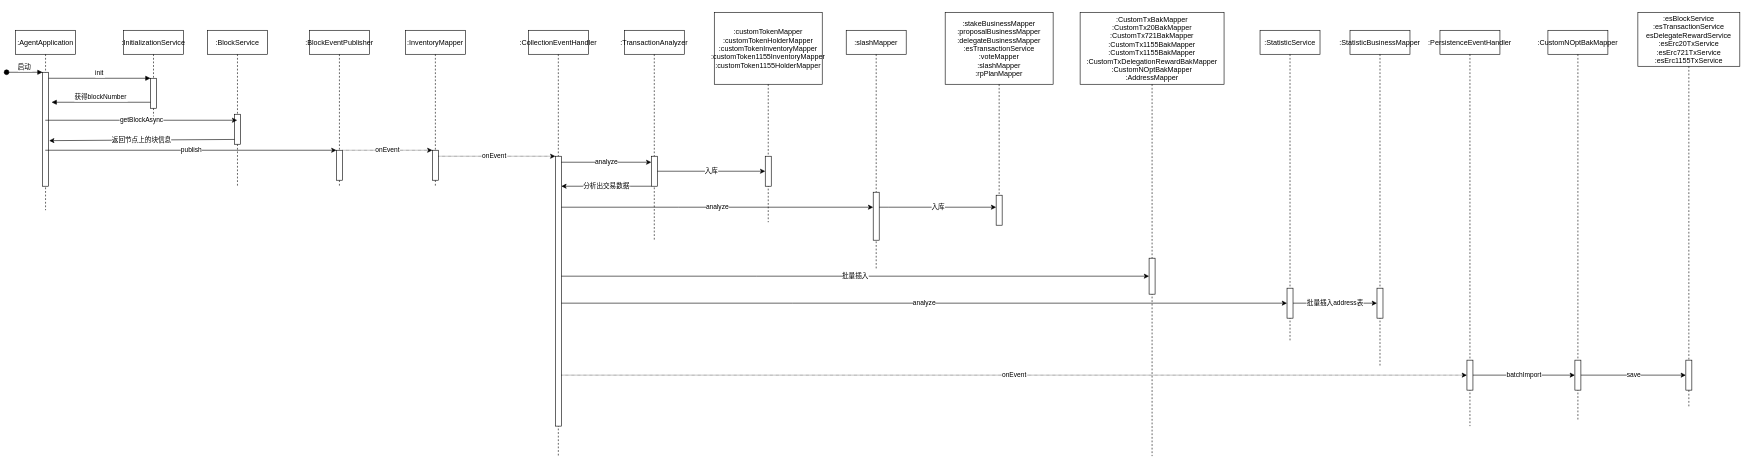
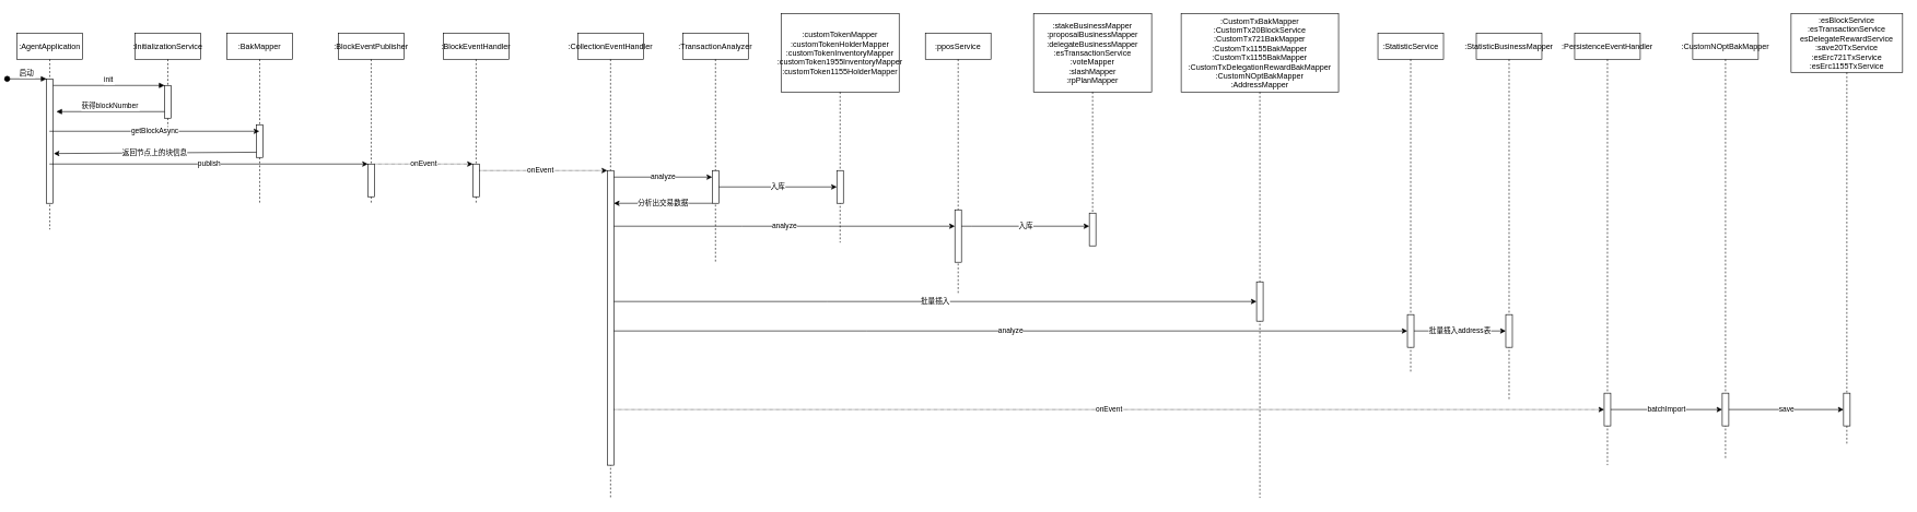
- <mxCell id="26" value=":CustomTxBakMapper&#10;:CustomTx20BakMapper&#10;:CustomTx721BakMapper&#10;:CustomTx1155BakMapper&#10;:CustomTx1155BakMapper&#10;:CustomTxDelegationRewardBakMapper&#10;:CustomNOptBakMapper&#10;:AddressMapper" style="shape=umlLifeline;perimeter=lifelinePerimeter;container=1;collapsible=0;recursiveResize=0;rounded=0;shadow=0;strokeWidth=1;size=120;" parent="1" vertex="1"><mxGeometry x="1795" y="20" width="240" height="740" as="geometry" /></mxCell>
+ <mxCell id="26" value=":CustomTxBakMapper&#10;:CustomTx20BlockService&#10;:CustomTx721BakMapper&#10;:CustomTx1155BakMapper&#10;:CustomTx1155BakMapper&#10;:CustomTxDelegationRewardBakMapper&#10;:CustomNOptBakMapper&#10;:AddressMapper" style="shape=umlLifeline;perimeter=lifelinePerimeter;container=1;collapsible=0;recursiveResize=0;rounded=0;shadow=0;strokeWidth=1;size=120;" parent="1" vertex="1"><mxGeometry x="1795" y="20" width="240" height="740" as="geometry" /></mxCell>
- <mxCell id="41" value=":esBlockService&#10;:esTransactionService&#10;esDelegateRewardService&#10;:esErc20TxService&#10;:esErc721TxService&#10;:esErc1155TxService" style="shape=umlLifeline;perimeter=lifelinePerimeter;container=1;collapsible=0;recursiveResize=0;rounded=0;shadow=0;strokeWidth=1;size=90;" parent="1" vertex="1"><mxGeometry x="2725" y="20" width="170" height="660" as="geometry" /></mxCell>
+ <mxCell id="41" value=":esBlockService&#10;:esTransactionService&#10;esDelegateRewardService&#10;:save20TxService&#10;:esErc721TxService&#10;:esErc1155TxService" style="shape=umlLifeline;perimeter=lifelinePerimeter;container=1;collapsible=0;recursiveResize=0;rounded=0;shadow=0;strokeWidth=1;size=90;" parent="1" vertex="1"><mxGeometry x="2725" y="20" width="170" height="660" as="geometry" /></mxCell>
- <mxCell id="50" value=":customTokenMapper&#10;:customTokenHolderMapper&#10;:customTokenInventoryMapper&#10;:customToken1155InventoryMapper&#10;:customToken1155HolderMapper" style="shape=umlLifeline;perimeter=lifelinePerimeter;container=1;collapsible=0;recursiveResize=0;rounded=0;shadow=0;strokeWidth=1;size=120;" parent="1" vertex="1"><mxGeometry x="1185" y="20" width="180" height="350" as="geometry" /></mxCell>
+ <mxCell id="50" value=":customTokenMapper&#10;:customTokenHolderMapper&#10;:customTokenInventoryMapper&#10;:customToken1955InventoryMapper&#10;:customToken1155HolderMapper" style="shape=umlLifeline;perimeter=lifelinePerimeter;container=1;collapsible=0;recursiveResize=0;rounded=0;shadow=0;strokeWidth=1;size=120;" parent="1" vertex="1"><mxGeometry x="1185" y="20" width="180" height="350" as="geometry" /></mxCell>
- <mxCell id="9" value=":BlockService" style="shape=umlLifeline;perimeter=lifelinePerimeter;container=1;collapsible=0;recursiveResize=0;rounded=0;shadow=0;strokeWidth=1;" parent="1" vertex="1"><mxGeometry x="340" y="50" width="100" height="260" as="geometry" /></mxCell>
+ <mxCell id="9" value=":BakMapper" style="shape=umlLifeline;perimeter=lifelinePerimeter;container=1;collapsible=0;recursiveResize=0;rounded=0;shadow=0;strokeWidth=1;" parent="1" vertex="1"><mxGeometry x="340" y="50" width="100" height="260" as="geometry" /></mxCell>
- <mxCell id="16" value=":InventoryMapper" style="shape=umlLifeline;perimeter=lifelinePerimeter;container=1;collapsible=0;recursiveResize=0;rounded=0;shadow=0;strokeWidth=1;" parent="1" vertex="1"><mxGeometry x="670" y="50" width="100" height="260" as="geometry" /></mxCell>
+ <mxCell id="16" value=":BlockEventHandler" style="shape=umlLifeline;perimeter=lifelinePerimeter;container=1;collapsible=0;recursiveResize=0;rounded=0;shadow=0;strokeWidth=1;" parent="1" vertex="1"><mxGeometry x="670" y="50" width="100" height="260" as="geometry" /></mxCell>
- <mxCell id="44" value=":slashMapper" style="shape=umlLifeline;perimeter=lifelinePerimeter;container=1;collapsible=0;recursiveResize=0;rounded=0;shadow=0;strokeWidth=1;" parent="1" vertex="1"><mxGeometry x="1405" y="50" width="100" height="400" as="geometry" /></mxCell>
+ <mxCell id="44" value=":pposService" style="shape=umlLifeline;perimeter=lifelinePerimeter;container=1;collapsible=0;recursiveResize=0;rounded=0;shadow=0;strokeWidth=1;" parent="1" vertex="1"><mxGeometry x="1405" y="50" width="100" height="400" as="geometry" /></mxCell>
